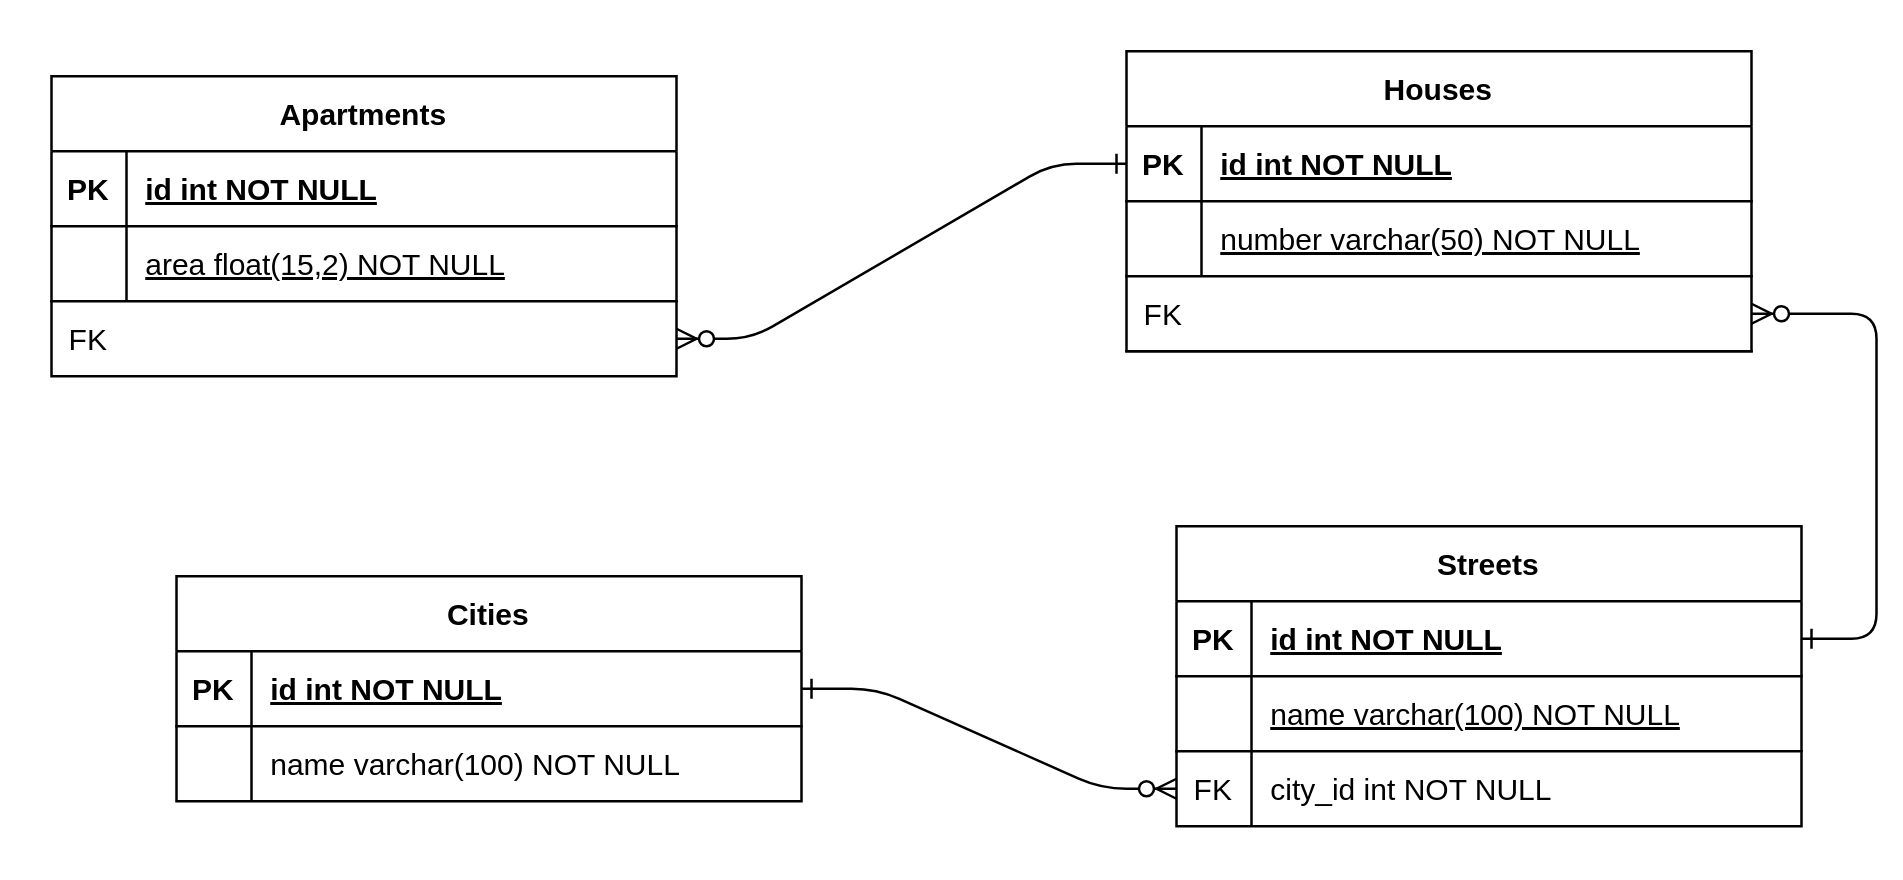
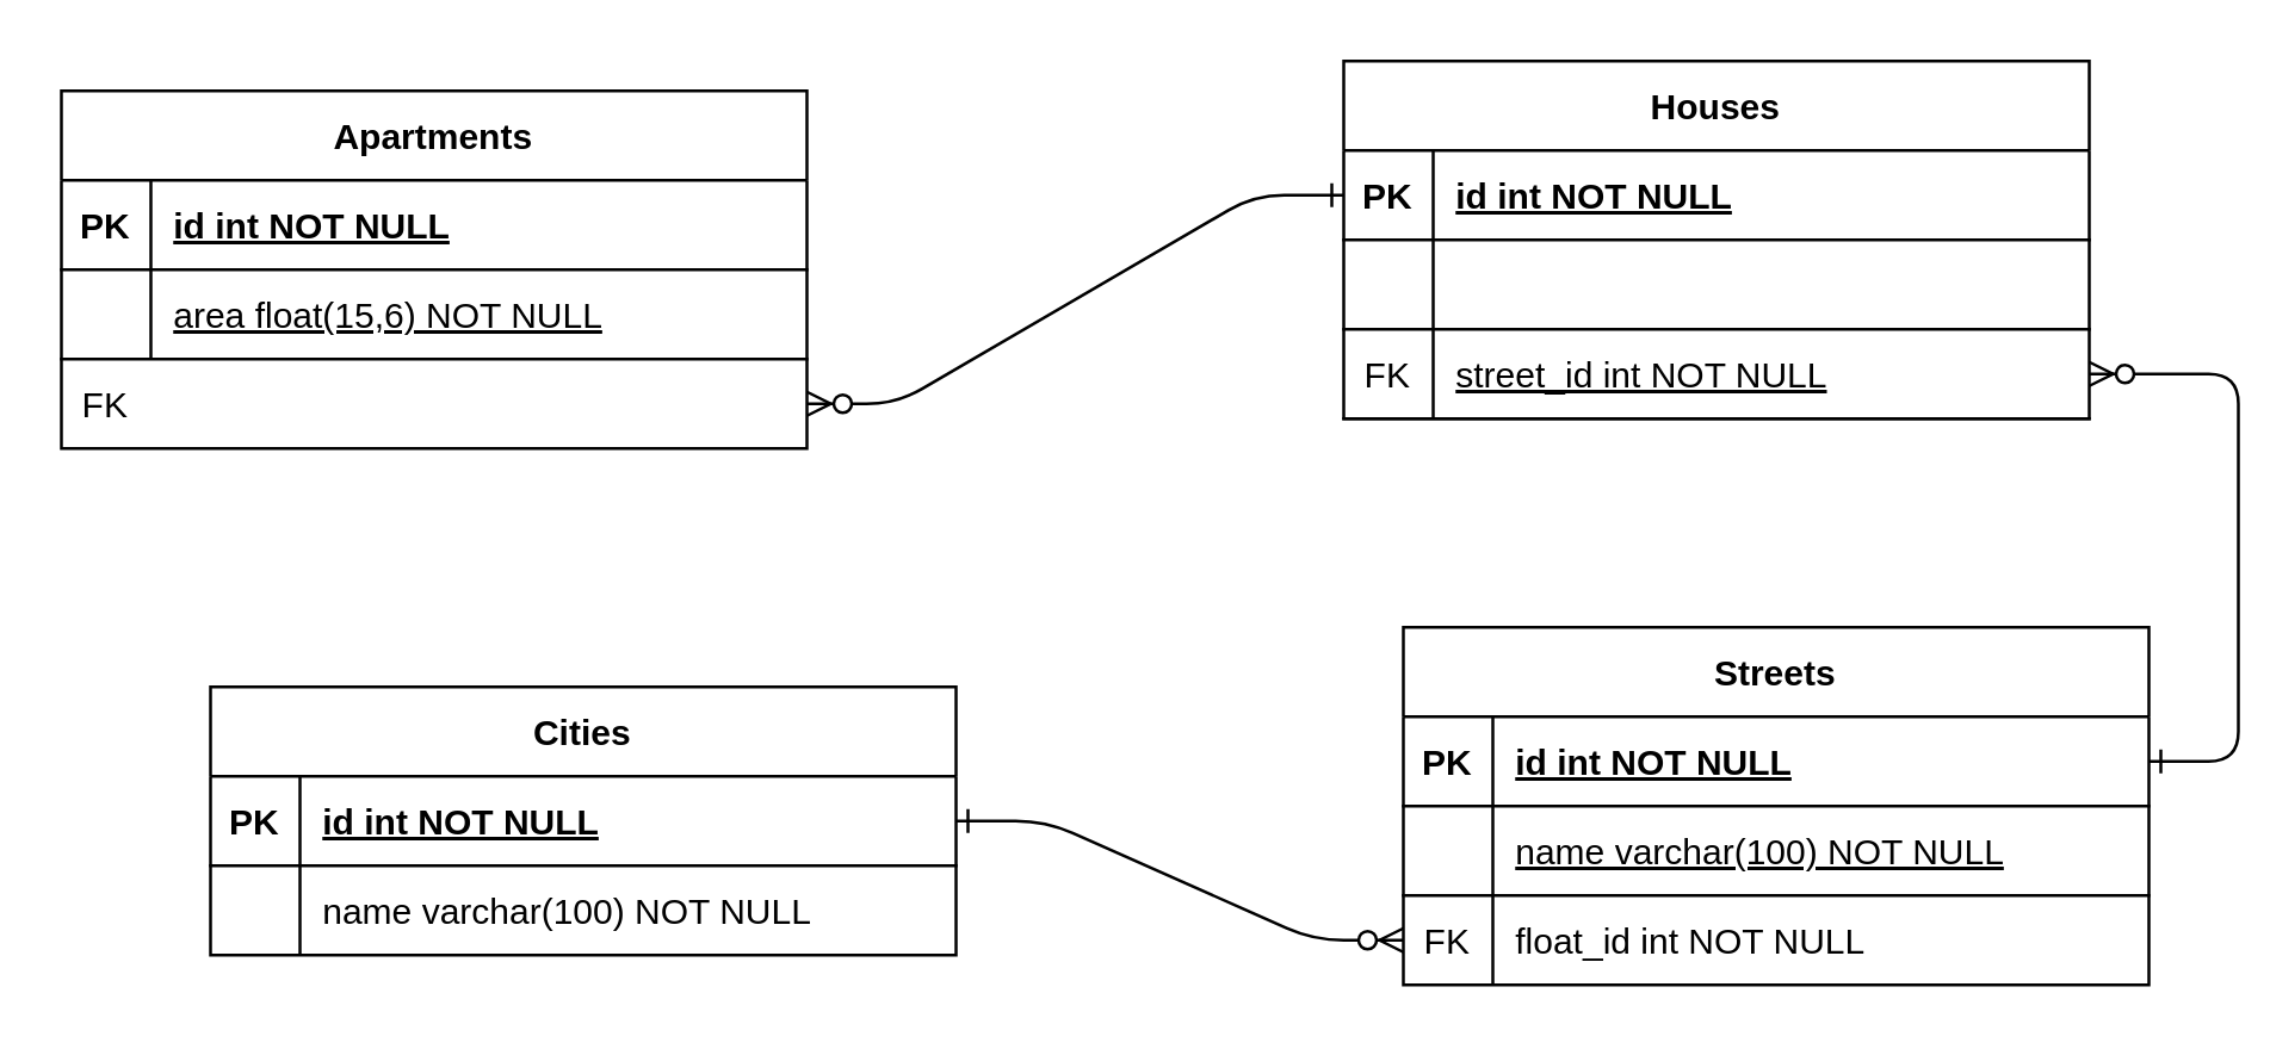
- <mxCell id="37" value="number varchar(50) NOT NULL " style="shape=partialRectangle;overflow=hidden;connectable=0;fillColor=none;top=0;left=0;bottom=0;right=0;align=left;spacingLeft=6;fontStyle=4;" vertex="1" parent="35"><mxGeometry x="30" width="220" height="30" as="geometry" /></mxCell>
- <mxCell id="15" value="area float(15,2) NOT NULL " style="shape=partialRectangle;overflow=hidden;connectable=0;fillColor=none;top=0;left=0;bottom=0;right=0;align=left;spacingLeft=6;fontStyle=4;" vertex="1" parent="13"><mxGeometry x="30" width="220" height="30" as="geometry" /></mxCell>
+ <mxCell id="15" value="area float(15,6) NOT NULL " style="shape=partialRectangle;overflow=hidden;connectable=0;fillColor=none;top=0;left=0;bottom=0;right=0;align=left;spacingLeft=6;fontStyle=4;" vertex="1" parent="13"><mxGeometry x="30" width="220" height="30" as="geometry" /></mxCell>
+ <mxCell id="40" value="street_id int NOT NULL " style="shape=partialRectangle;overflow=hidden;connectable=0;fillColor=none;top=0;left=0;bottom=0;right=0;align=left;spacingLeft=6;fontStyle=4;" vertex="1" parent="38"><mxGeometry x="30" width="220" height="30" as="geometry" /></mxCell>
- <mxCell id="29" value="city_id int NOT NULL" style="shape=partialRectangle;overflow=hidden;connectable=0;fillColor=none;top=0;left=0;bottom=0;right=0;align=left;spacingLeft=6;" vertex="1" parent="27"><mxGeometry x="30" width="220" height="30" as="geometry" /></mxCell>
+ <mxCell id="29" value="float_id int NOT NULL" style="shape=partialRectangle;overflow=hidden;connectable=0;fillColor=none;top=0;left=0;bottom=0;right=0;align=left;spacingLeft=6;" vertex="1" parent="27"><mxGeometry x="30" width="220" height="30" as="geometry" /></mxCell>
